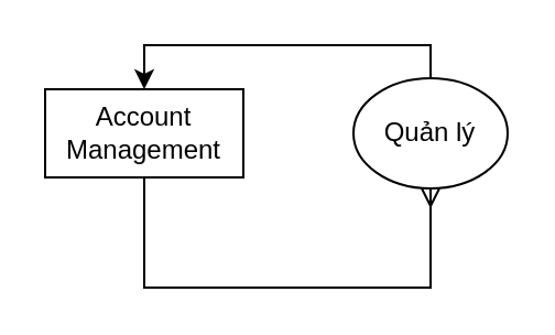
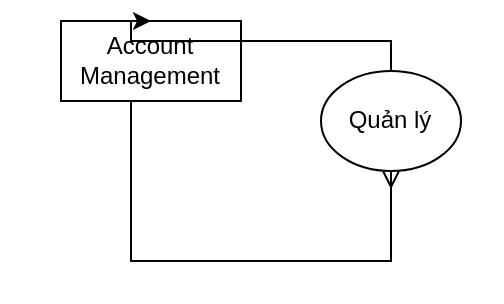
- <mxCell id="3" value="Account Management" style="rounded=0;whiteSpace=wrap;html=1;" vertex="1" parent="1"><mxGeometry x="20" y="40" width="90" height="40" as="geometry" /></mxCell>
+ <mxCell id="3" value="Account Management" style="rounded=0;whiteSpace=wrap;html=1;" vertex="1" parent="1"><mxGeometry x="30" y="10" width="90" height="40" as="geometry" /></mxCell>
